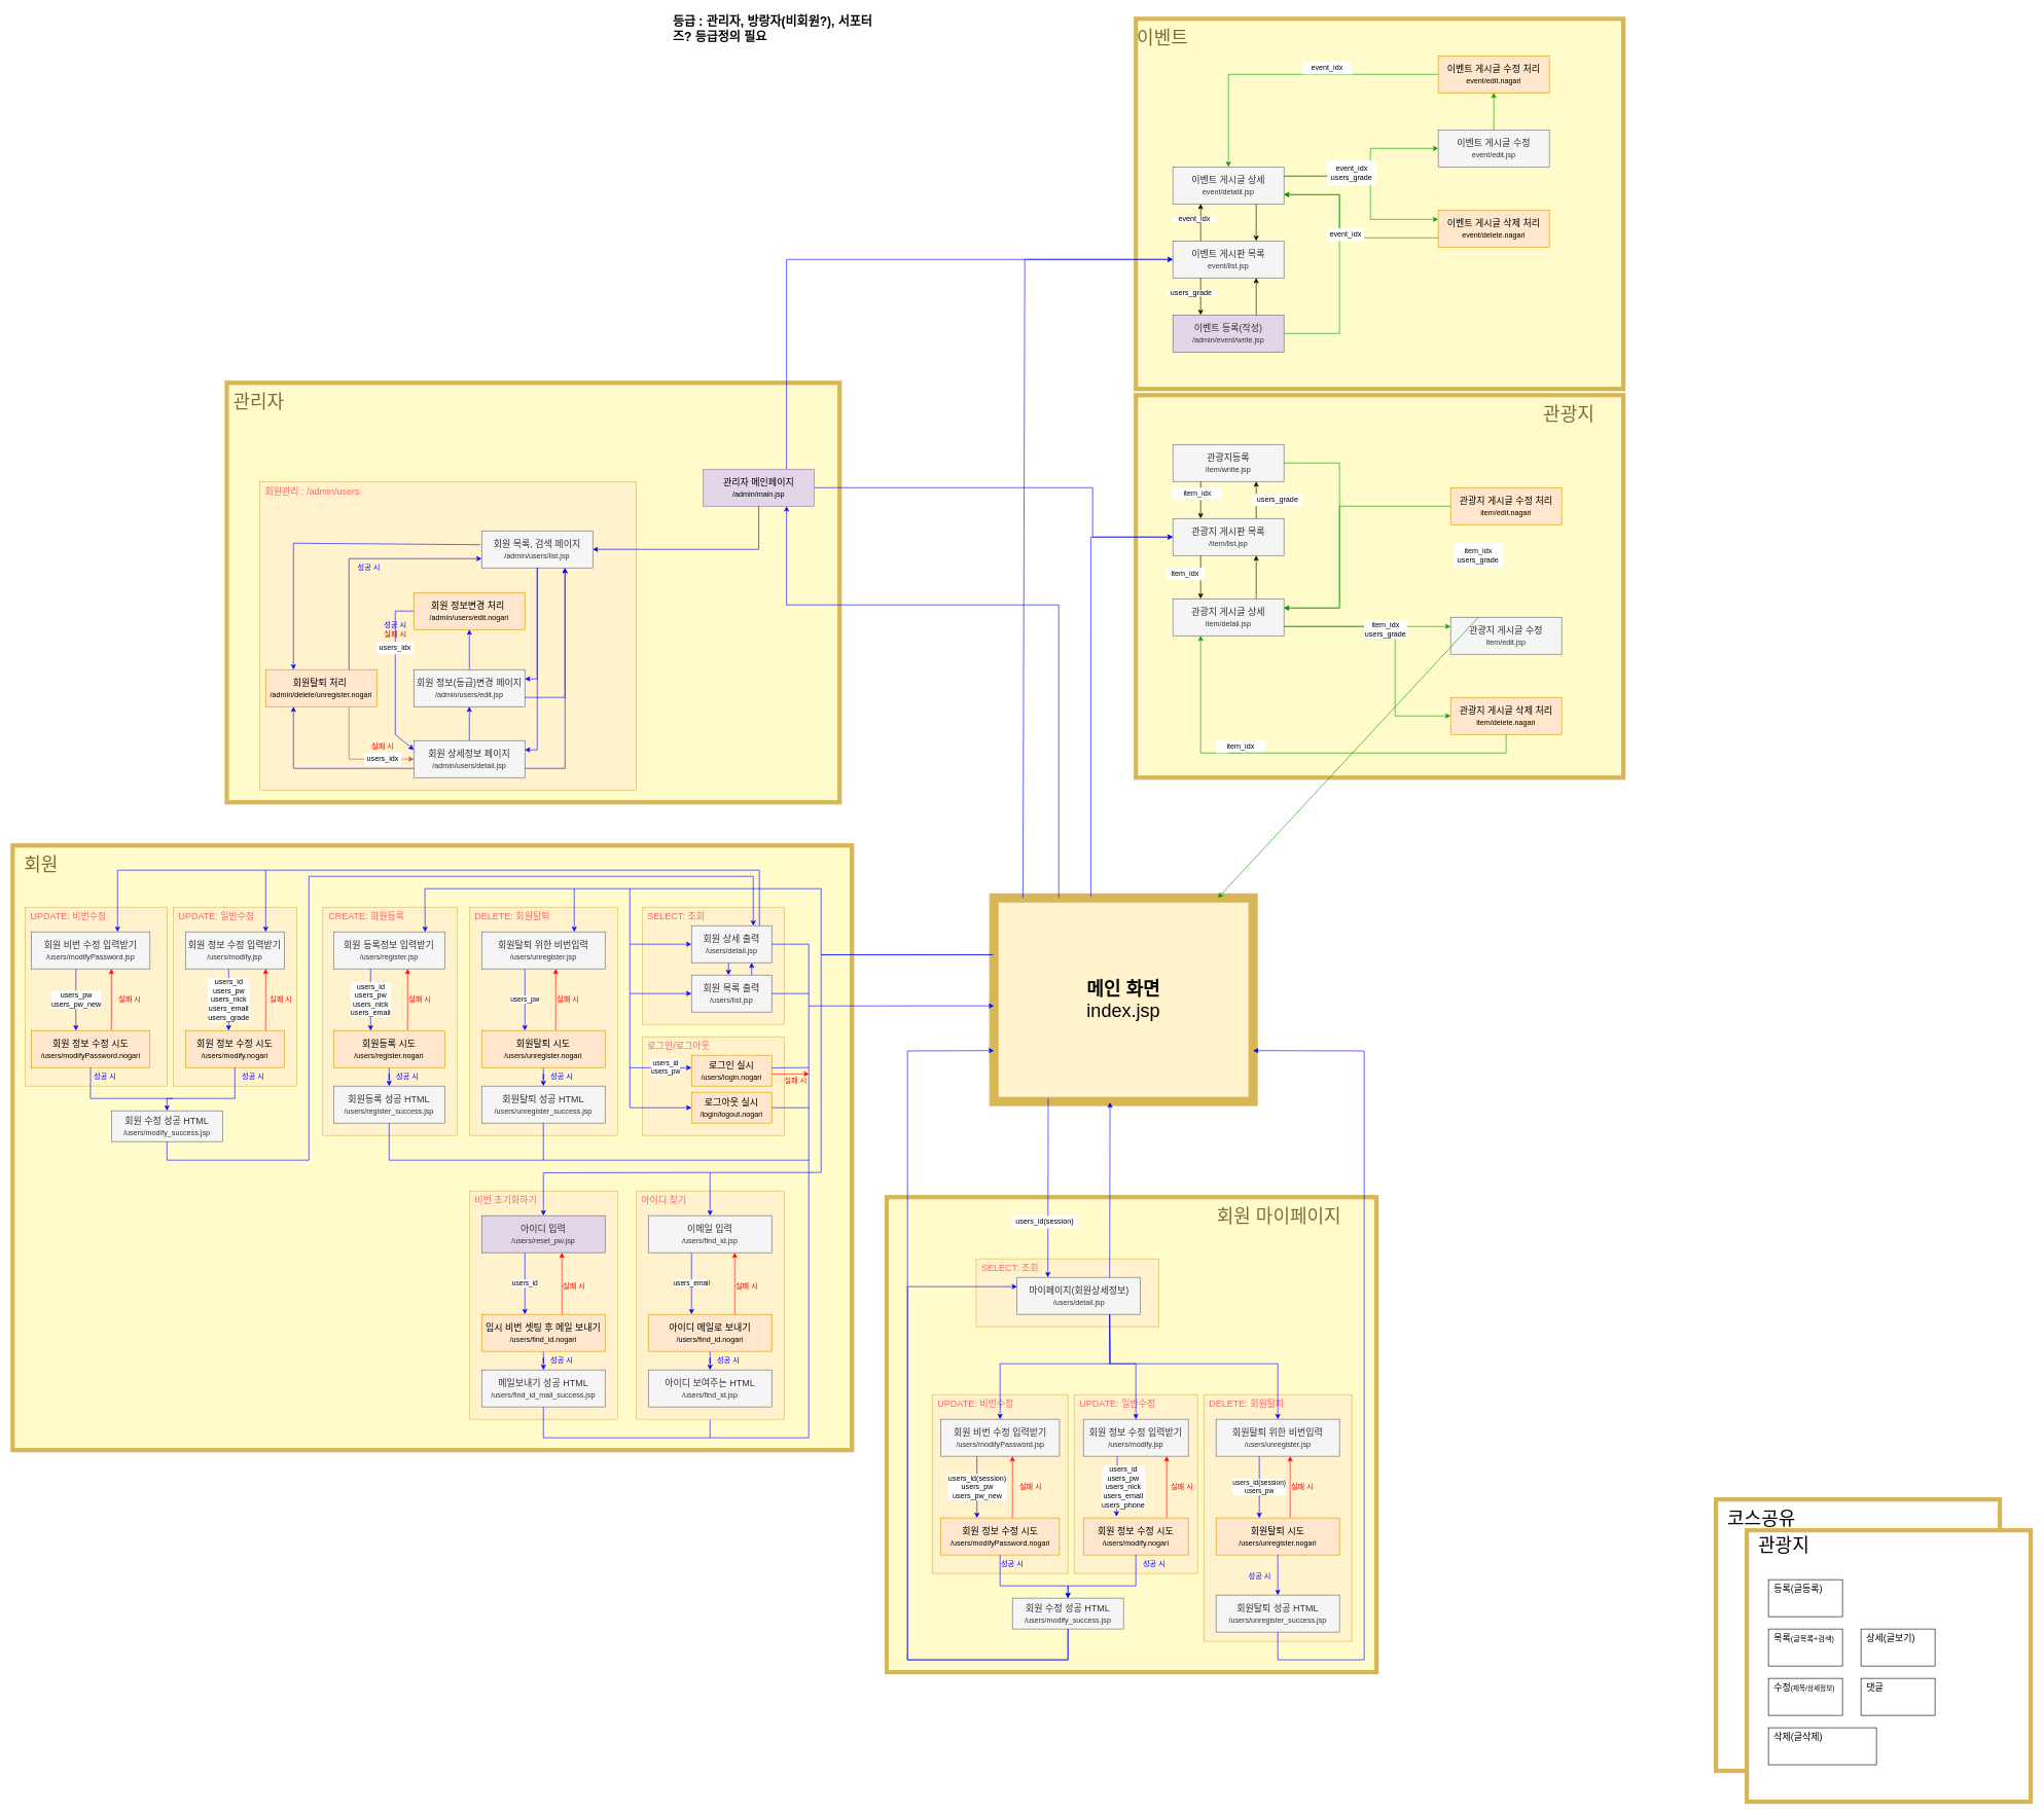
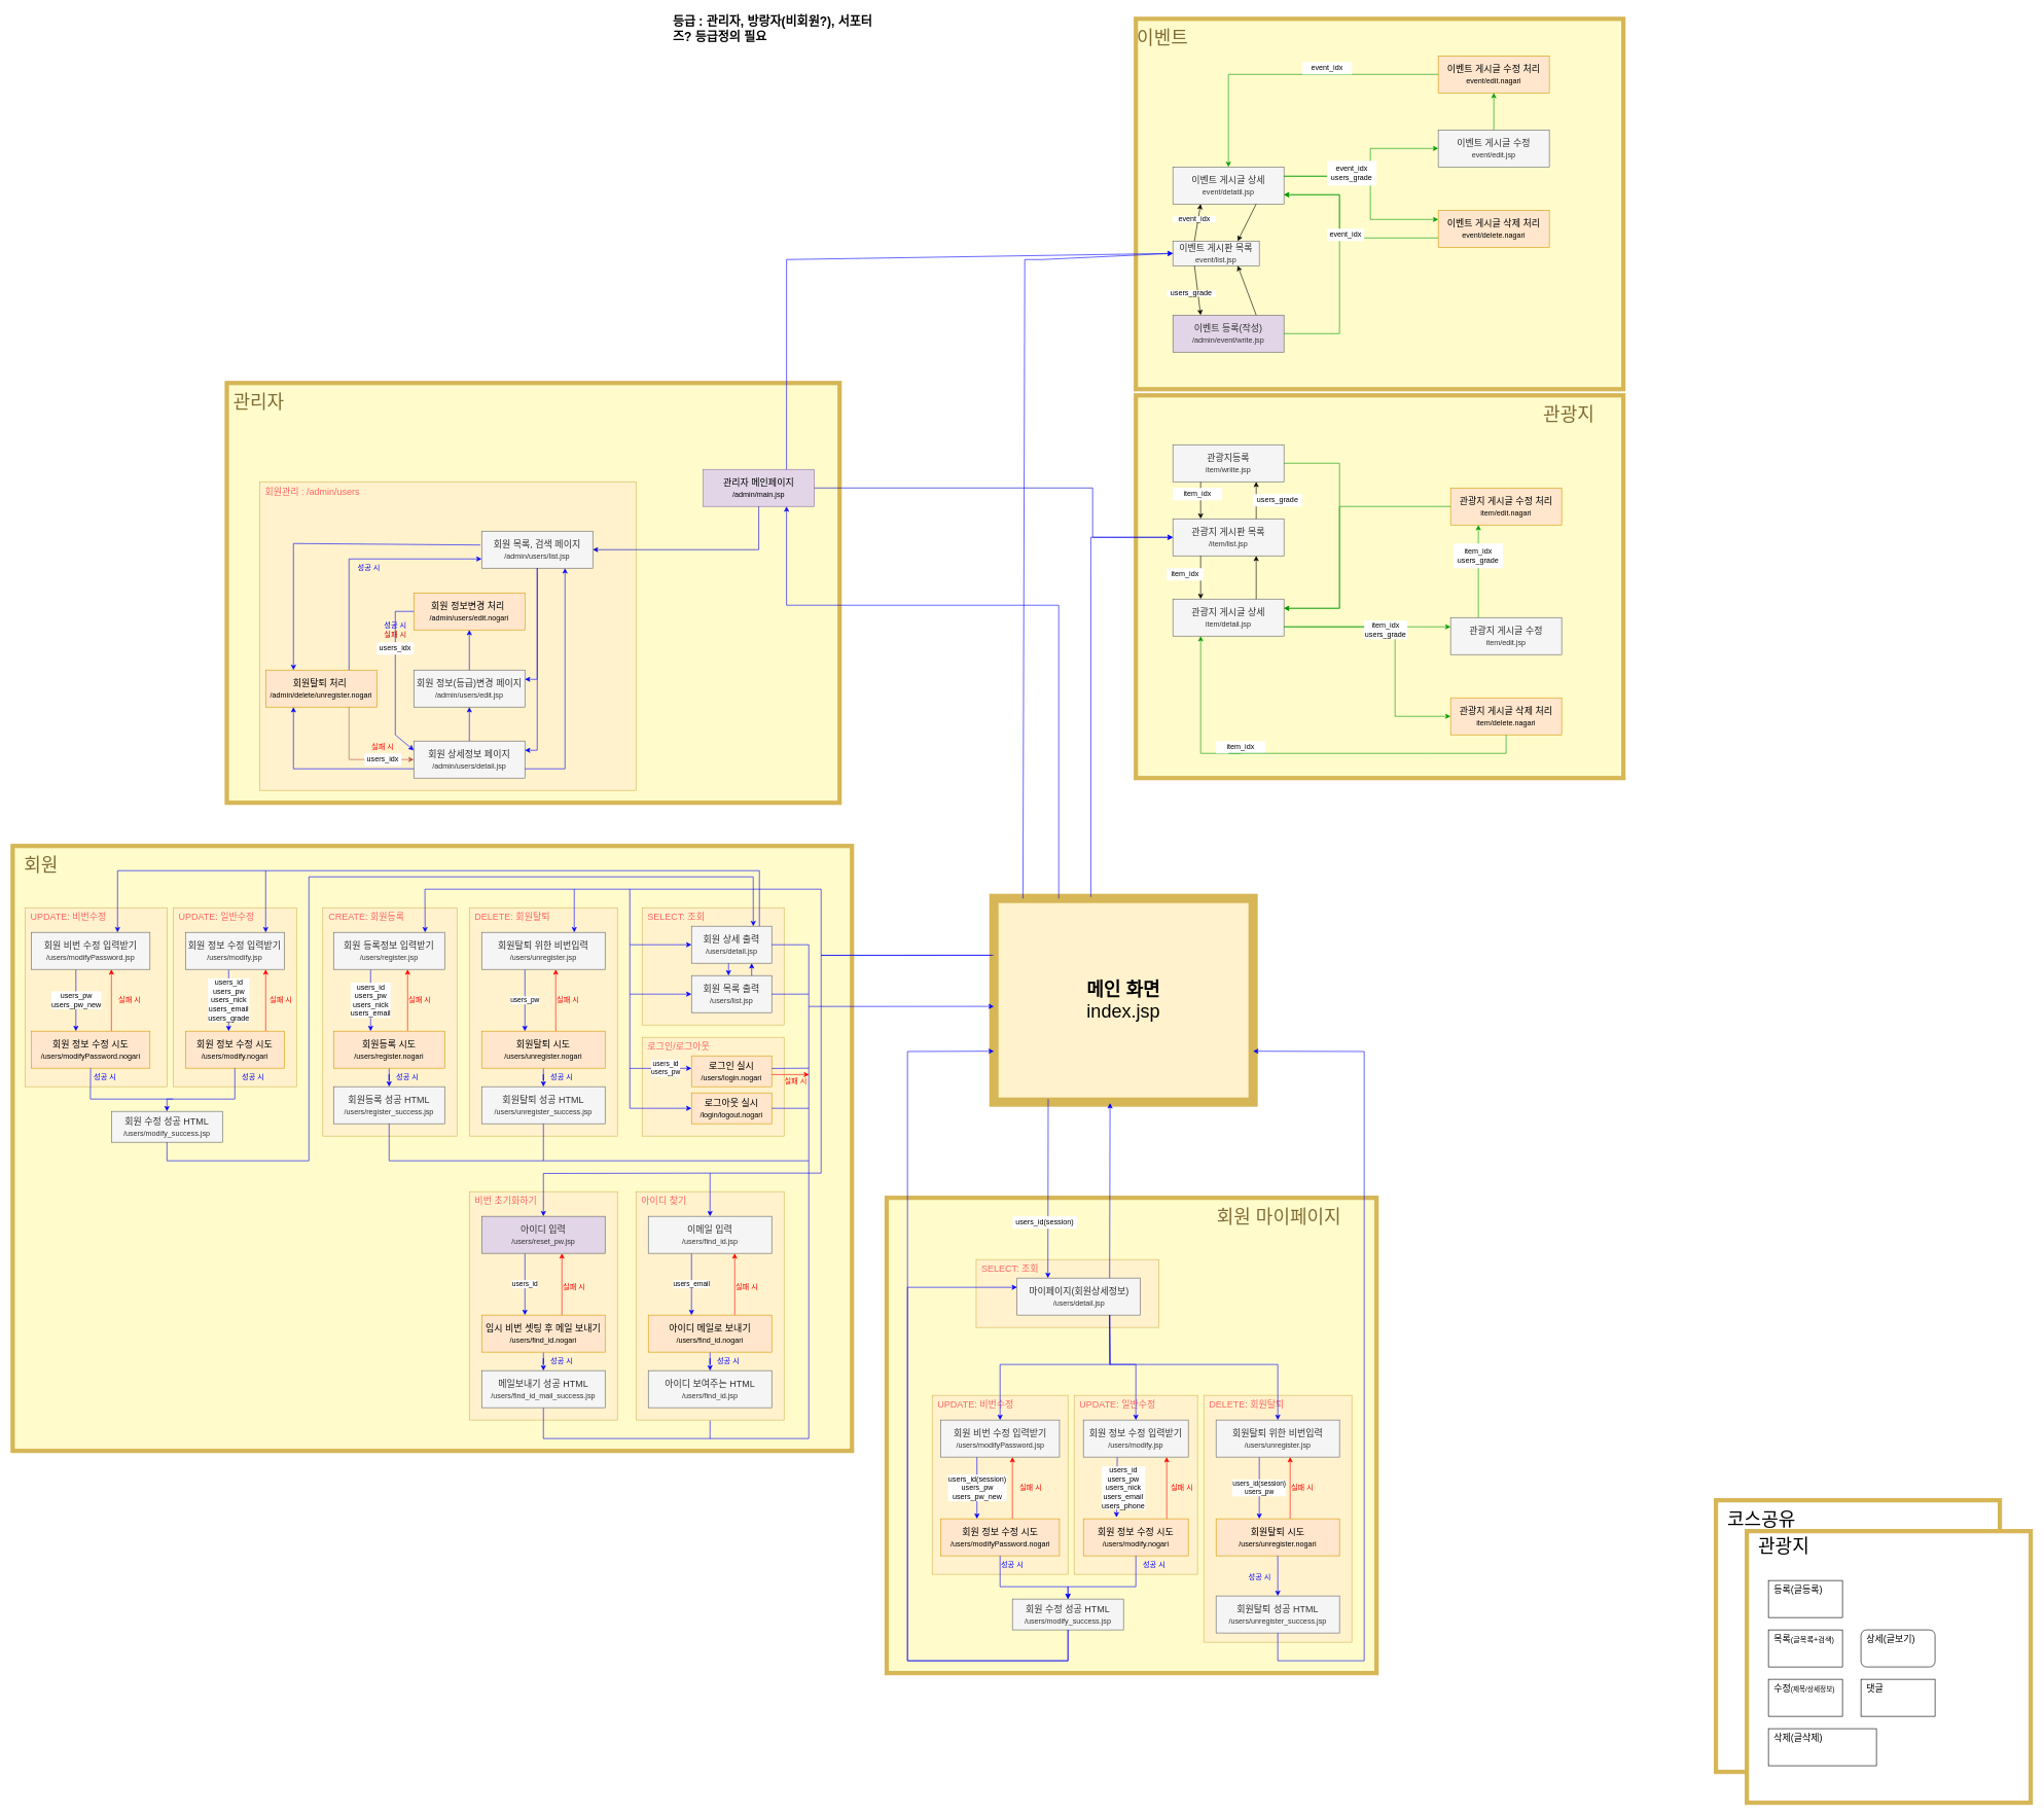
- <mxCell id="131" value="&lt;font style=&quot;font-size: 15px&quot;&gt;이벤트 게시판 목록&lt;br&gt;&lt;/font&gt;&lt;span style=&quot;font-size: 12px&quot;&gt;event/list.jsp&lt;/span&gt;" style="rounded=0;whiteSpace=wrap;html=1;fontSize=15;align=center;verticalAlign=middle;spacingLeft=0;fillColor=#f5f5f5;fontColor=#333333;strokeColor=#666666;" parent="1" vertex="1"><mxGeometry x="1900" y="390" width="180" height="60" as="geometry" /></mxCell>
+ <mxCell id="131" value="&lt;font style=&quot;font-size: 15px&quot;&gt;이벤트 게시판 목록&lt;br&gt;&lt;/font&gt;&lt;span style=&quot;font-size: 12px&quot;&gt;event/list.jsp&lt;/span&gt;" style="rounded=0;whiteSpace=wrap;html=1;fontSize=15;align=center;verticalAlign=middle;spacingLeft=0;fillColor=#f5f5f5;fontColor=#333333;strokeColor=#666666;" parent="1" vertex="1"><mxGeometry x="1900" y="390" width="140" height="40" as="geometry" /></mxCell>
- <mxCell id="125" value="" style="endArrow=classic;html=1;rounded=0;fontColor=#CC0000;strokeColor=#0000FF;exitX=1;exitY=0.75;exitDx=0;exitDy=0;entryX=0.75;entryY=1;entryDx=0;entryDy=0;" parent="1" source="104" target="102" edge="1"><mxGeometry width="50" height="50" relative="1" as="geometry"><mxPoint x="940" y="1150" as="sourcePoint" /><mxPoint x="990" y="1100" as="targetPoint" /><Array as="points"><mxPoint x="915" y="1130" /></Array></mxGeometry></mxCell>
- <mxCell id="152" value="" style="endArrow=classic;html=1;rounded=0;fontSize=12;strokeColor=#009900;exitX=0.25;exitY=0;exitDx=0;exitDy=0;" parent="1" source="147" target="8" edge="1"><mxGeometry width="50" height="50" relative="1" as="geometry"><mxPoint x="2140" y="980" as="sourcePoint" /><mxPoint x="2190" y="930" as="targetPoint" /></mxGeometry></mxCell>
+ <mxCell id="152" value="" style="endArrow=classic;html=1;rounded=0;fontSize=12;strokeColor=#009900;exitX=0.25;exitY=0;exitDx=0;exitDy=0;entryX=0.25;entryY=1;entryDx=0;entryDy=0;" parent="1" source="147" target="151" edge="1"><mxGeometry width="50" height="50" relative="1" as="geometry"><mxPoint x="2140" y="980" as="sourcePoint" /><mxPoint x="2190" y="930" as="targetPoint" /></mxGeometry></mxCell>
- <mxCell id="20" value="상세(글보기)" style="rounded=0;whiteSpace=wrap;html=1;fontSize=15;align=left;verticalAlign=top;spacingLeft=7;fillColor=default;fontColor=default;" parent="1" vertex="1"><mxGeometry x="3015" y="2640" width="120" height="60" as="geometry" /></mxCell>
+ <mxCell id="20" value="상세(글보기)" style="whiteSpace=wrap;html=1;fontSize=15;align=left;verticalAlign=top;spacingLeft=7;fillColor=default;fontColor=default;rounded=1;" parent="1" vertex="1"><mxGeometry x="3015" y="2640" width="120" height="60" as="geometry" /></mxCell>
